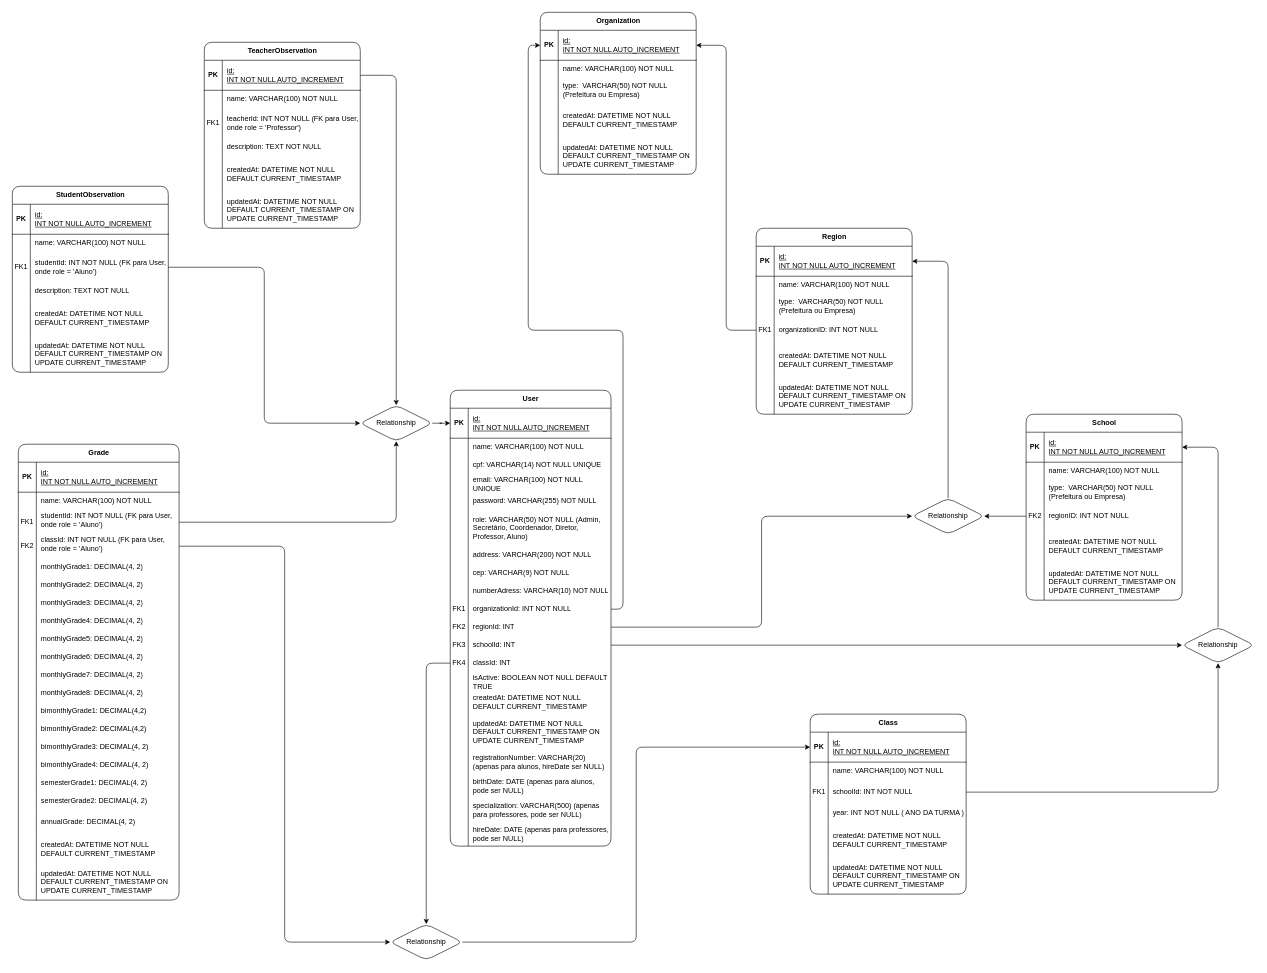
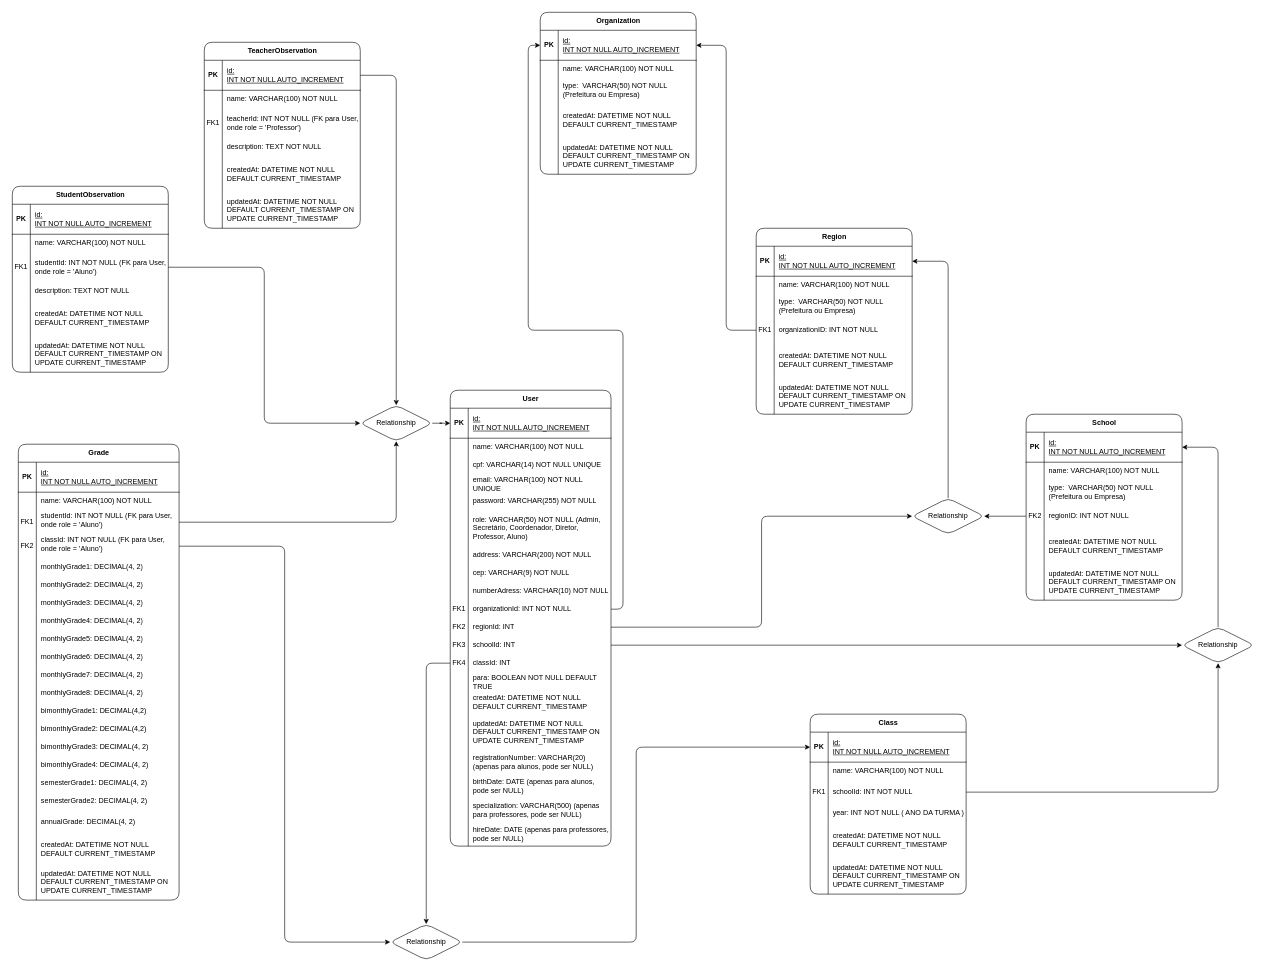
- <mxCell id="60" value="isActive:&amp;nbsp;BOOLEAN NOT NULL DEFAULT TRUE" style="shape=partialRectangle;connectable=0;fillColor=none;top=0;left=0;bottom=0;right=0;align=left;spacingLeft=6;overflow=hidden;whiteSpace=wrap;html=1;labelBackgroundColor=none;rounded=1;" vertex="1" parent="58"><mxGeometry x="30" width="238" height="30" as="geometry"><mxRectangle width="238" height="30" as="alternateBounds" /></mxGeometry></mxCell>
+ <mxCell id="60" value="para:&amp;nbsp;BOOLEAN NOT NULL DEFAULT TRUE" style="shape=partialRectangle;connectable=0;fillColor=none;top=0;left=0;bottom=0;right=0;align=left;spacingLeft=6;overflow=hidden;whiteSpace=wrap;html=1;labelBackgroundColor=none;rounded=1;" vertex="1" parent="58"><mxGeometry x="30" width="238" height="30" as="geometry"><mxRectangle width="238" height="30" as="alternateBounds" /></mxGeometry></mxCell>
- <mxCell id="69" value="registrationNumber:&amp;nbsp;VARCHAR(20) (apenas para alunos, hireDate ser NULL)" style="shape=partialRectangle;connectable=0;fillColor=none;top=0;left=0;bottom=0;right=0;align=left;spacingLeft=6;overflow=hidden;whiteSpace=wrap;html=1;labelBackgroundColor=none;rounded=1;" vertex="1" parent="67"><mxGeometry x="30" width="238" height="40" as="geometry"><mxRectangle width="238" height="40" as="alternateBounds" /></mxGeometry></mxCell>
+ <mxCell id="69" value="registrationNumber:&amp;nbsp;VARCHAR(20) (apenas para alunos, pode ser NULL)" style="shape=partialRectangle;connectable=0;fillColor=none;top=0;left=0;bottom=0;right=0;align=left;spacingLeft=6;overflow=hidden;whiteSpace=wrap;html=1;labelBackgroundColor=none;rounded=1;" vertex="1" parent="67"><mxGeometry x="30" width="238" height="40" as="geometry"><mxRectangle width="238" height="40" as="alternateBounds" /></mxGeometry></mxCell>
